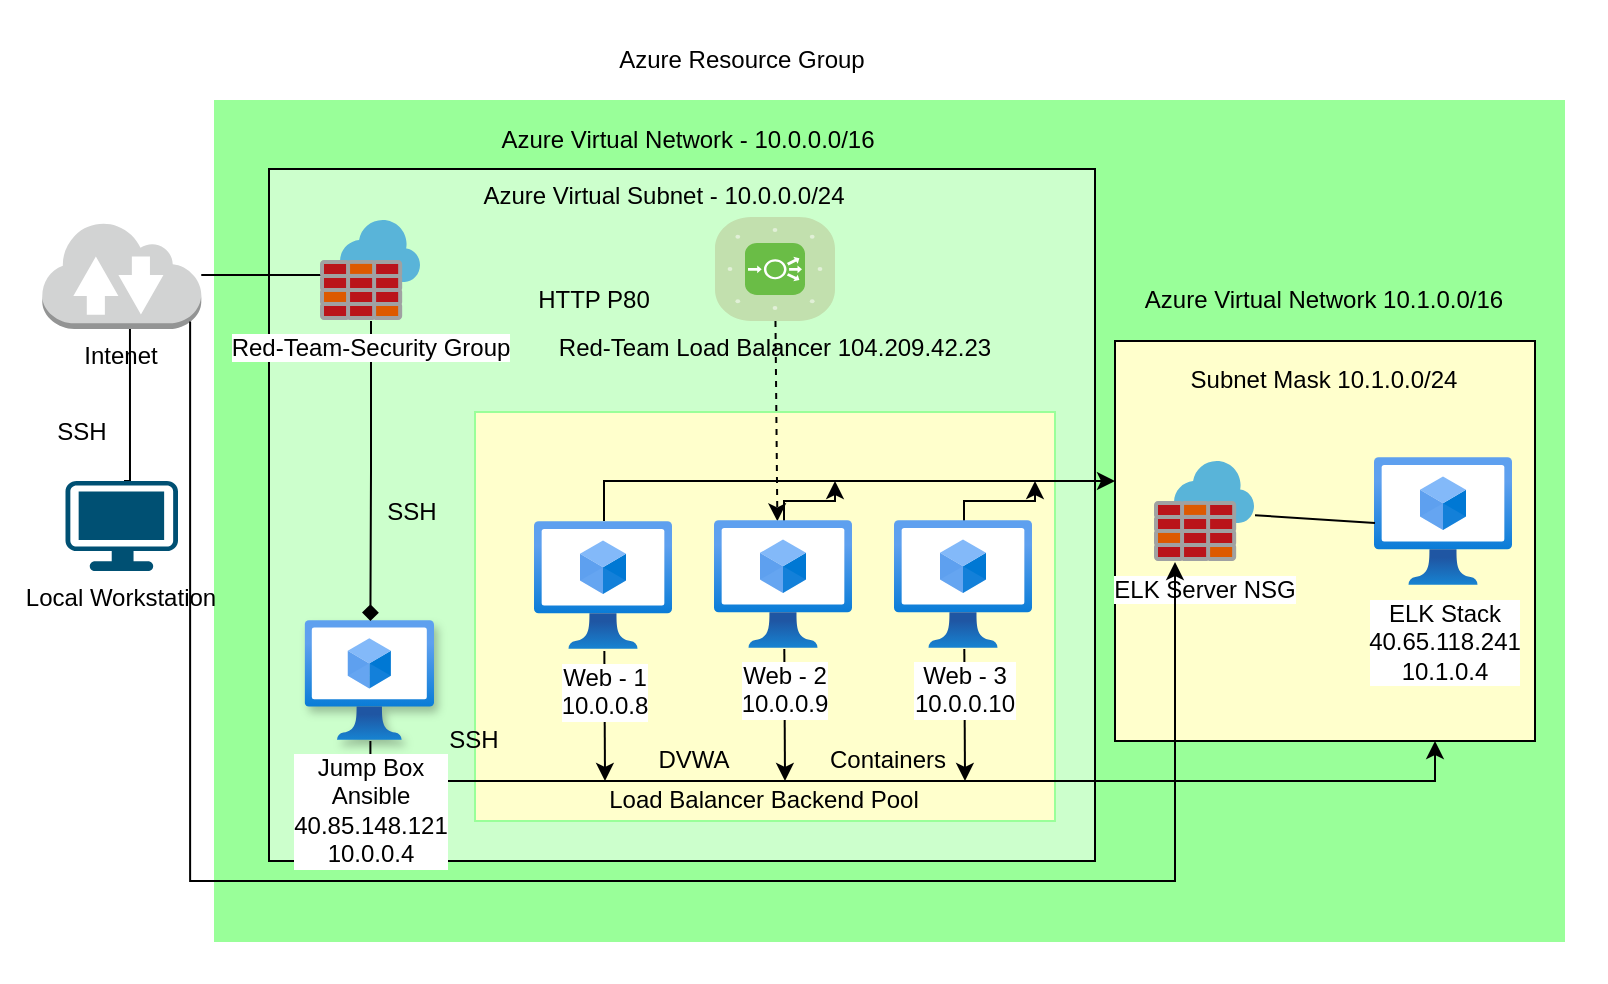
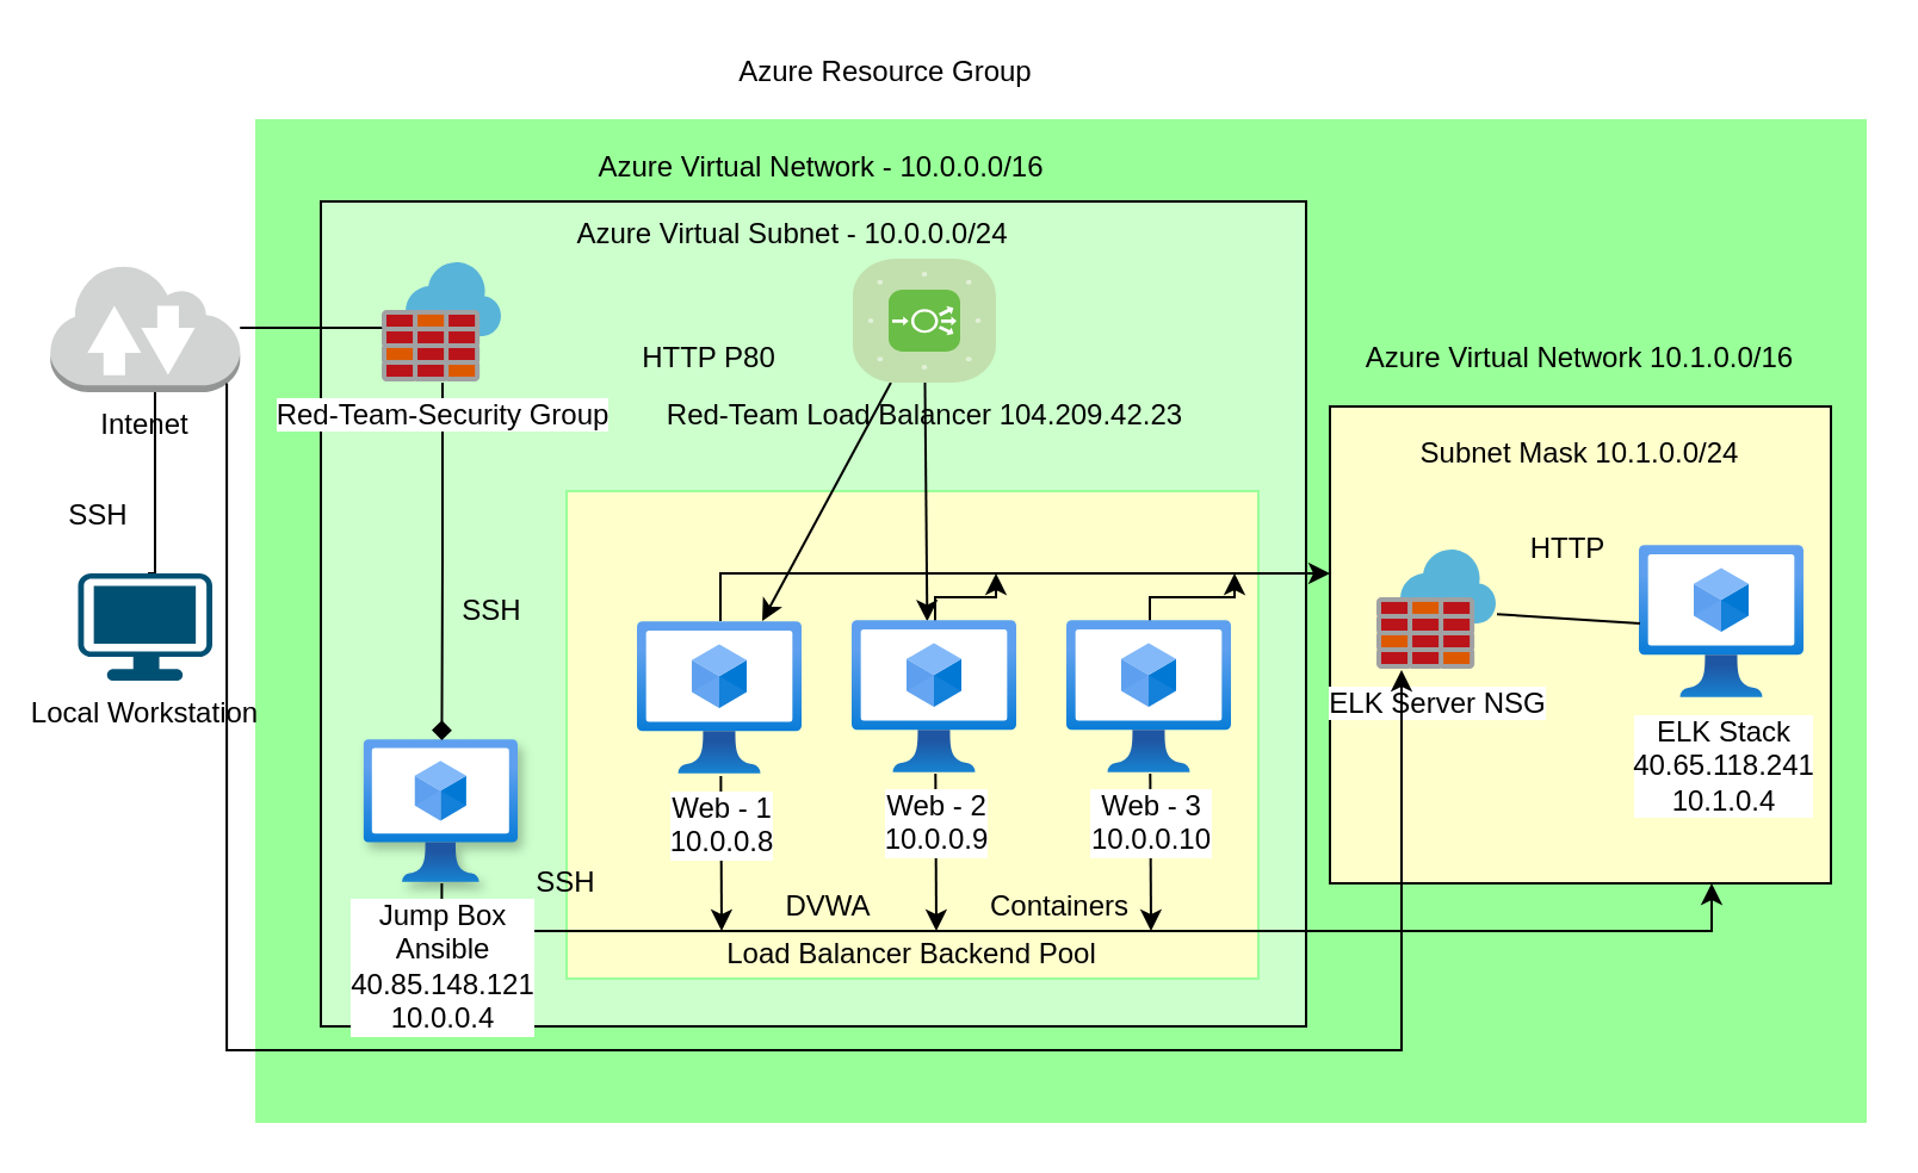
+ <mxCell id="22" style="edgeStyle=none;rounded=0;orthogonalLoop=1;jettySize=auto;html=1;" edge="1" parent="1" source="24" target="12"><mxGeometry relative="1" as="geometry" /></mxCell>
- <mxCell id="23" style="edgeStyle=none;rounded=0;orthogonalLoop=1;jettySize=auto;html=1;entryX=0.452;entryY=0.003;entryDx=0;entryDy=0;entryPerimeter=0;dashed=1;" edge="1" parent="1" source="24" target="27"><mxGeometry relative="1" as="geometry"><mxPoint x="387" y="230" as="targetPoint" /></mxGeometry></mxCell>
+ <mxCell id="23" style="edgeStyle=none;rounded=0;orthogonalLoop=1;jettySize=auto;html=1;entryX=0.452;entryY=0.003;entryDx=0;entryDy=0;entryPerimeter=0;" edge="1" parent="1" source="24" target="27"><mxGeometry relative="1" as="geometry"><mxPoint x="387" y="230" as="targetPoint" /></mxGeometry></mxCell>
+ <mxCell id="36" value="HTTP" style="text;html=1;strokeColor=none;fillColor=none;align=center;verticalAlign=middle;whiteSpace=wrap;rounded=0;shadow=0;" vertex="1" parent="1"><mxGeometry x="637" y="220" width="40" height="20" as="geometry" /></mxCell>
